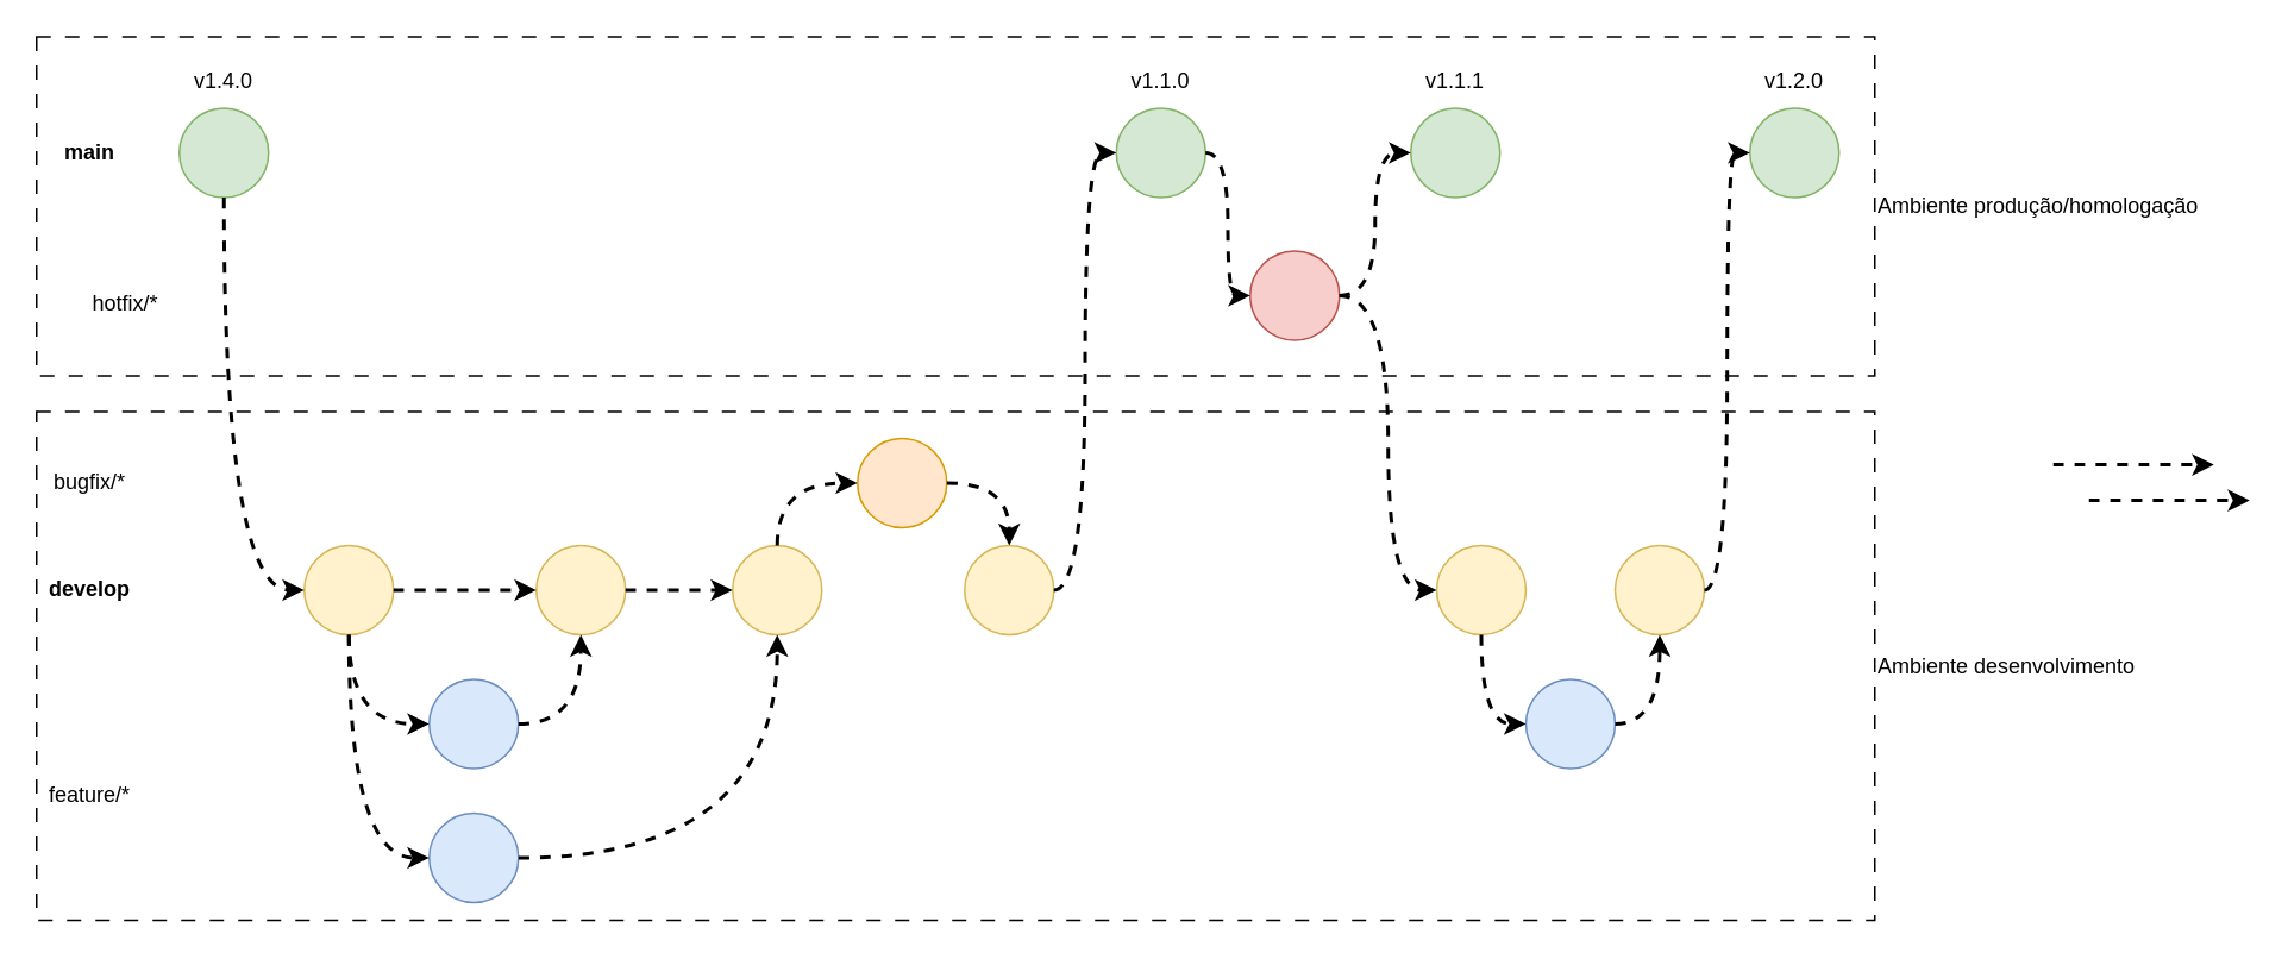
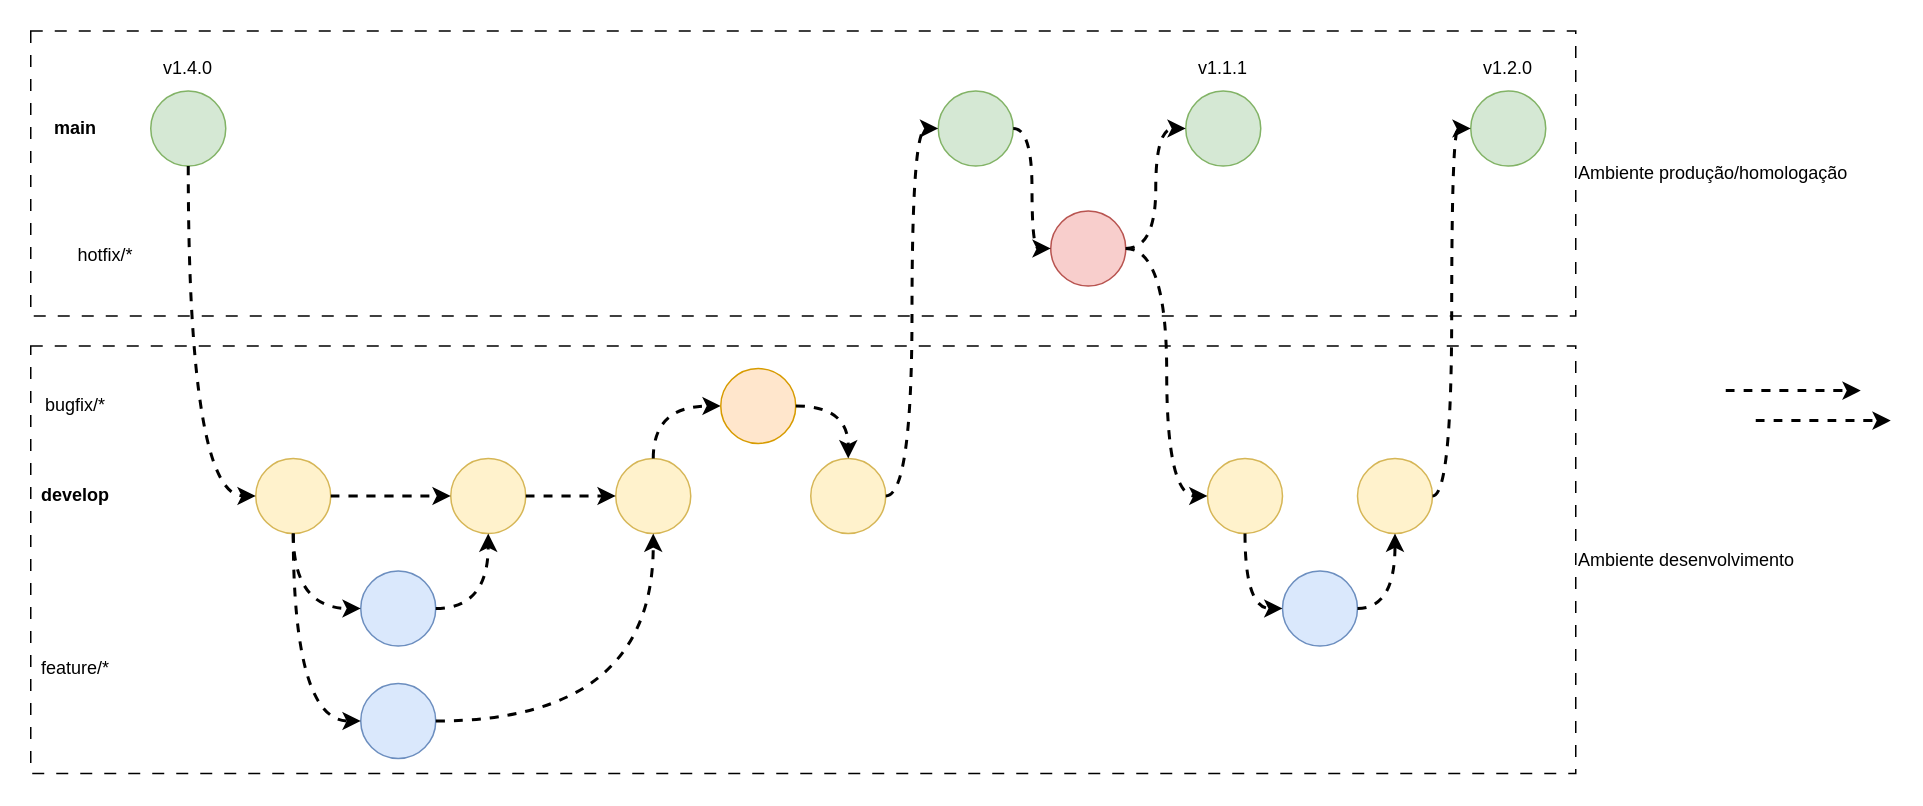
- <mxCell id="32" value="v1.1.0" style="text;html=1;align=center;verticalAlign=middle;whiteSpace=wrap;rounded=0;" vertex="1" parent="1"><mxGeometry x="620" y="30" width="60" height="30" as="geometry" /></mxCell>
